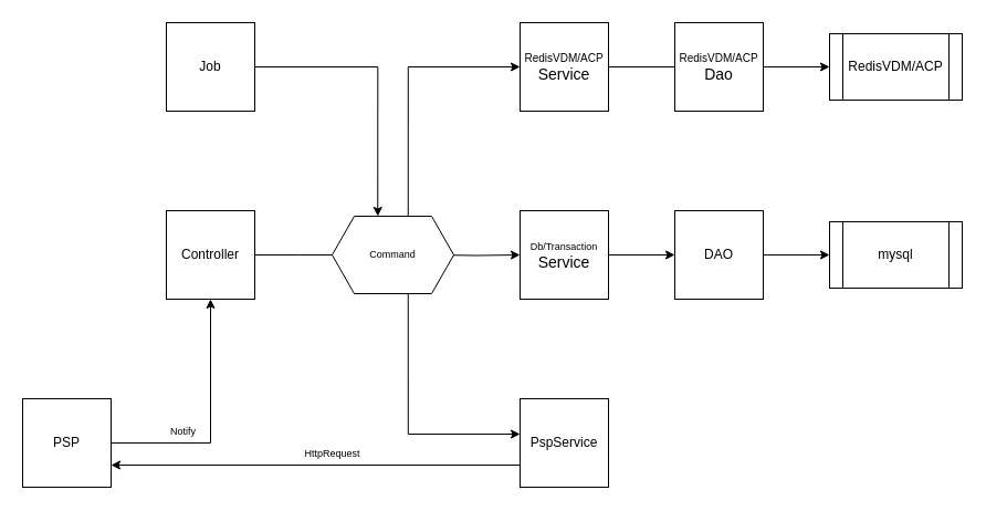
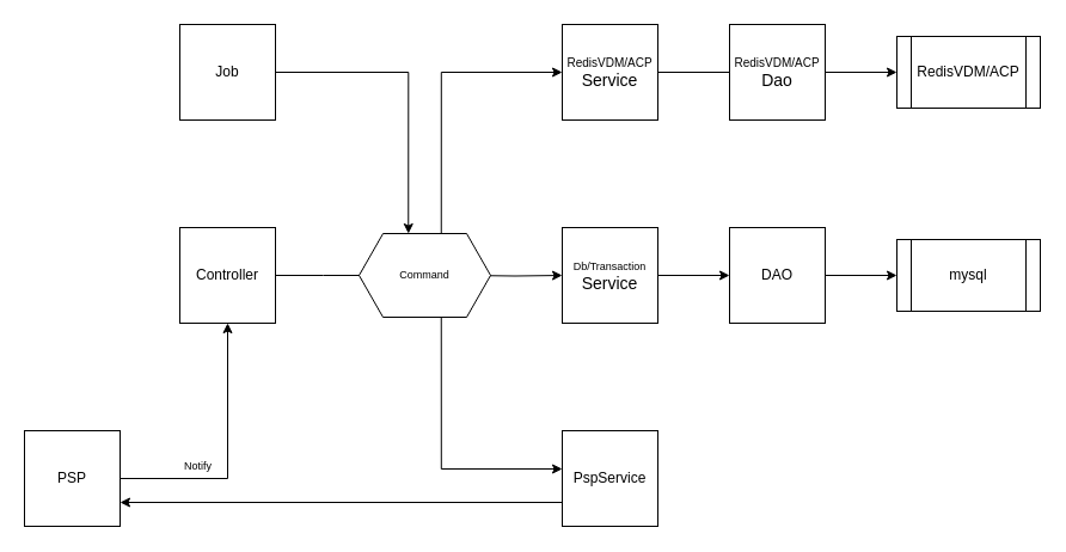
- <mxCell id="19" value="HttpRequest" style="text;html=1;align=center;verticalAlign=middle;resizable=0;points=[];autosize=1;strokeColor=none;fillColor=none;fontSize=9;" parent="1" vertex="1"><mxGeometry x="265" y="400" width="70" height="20" as="geometry" /></mxCell>
